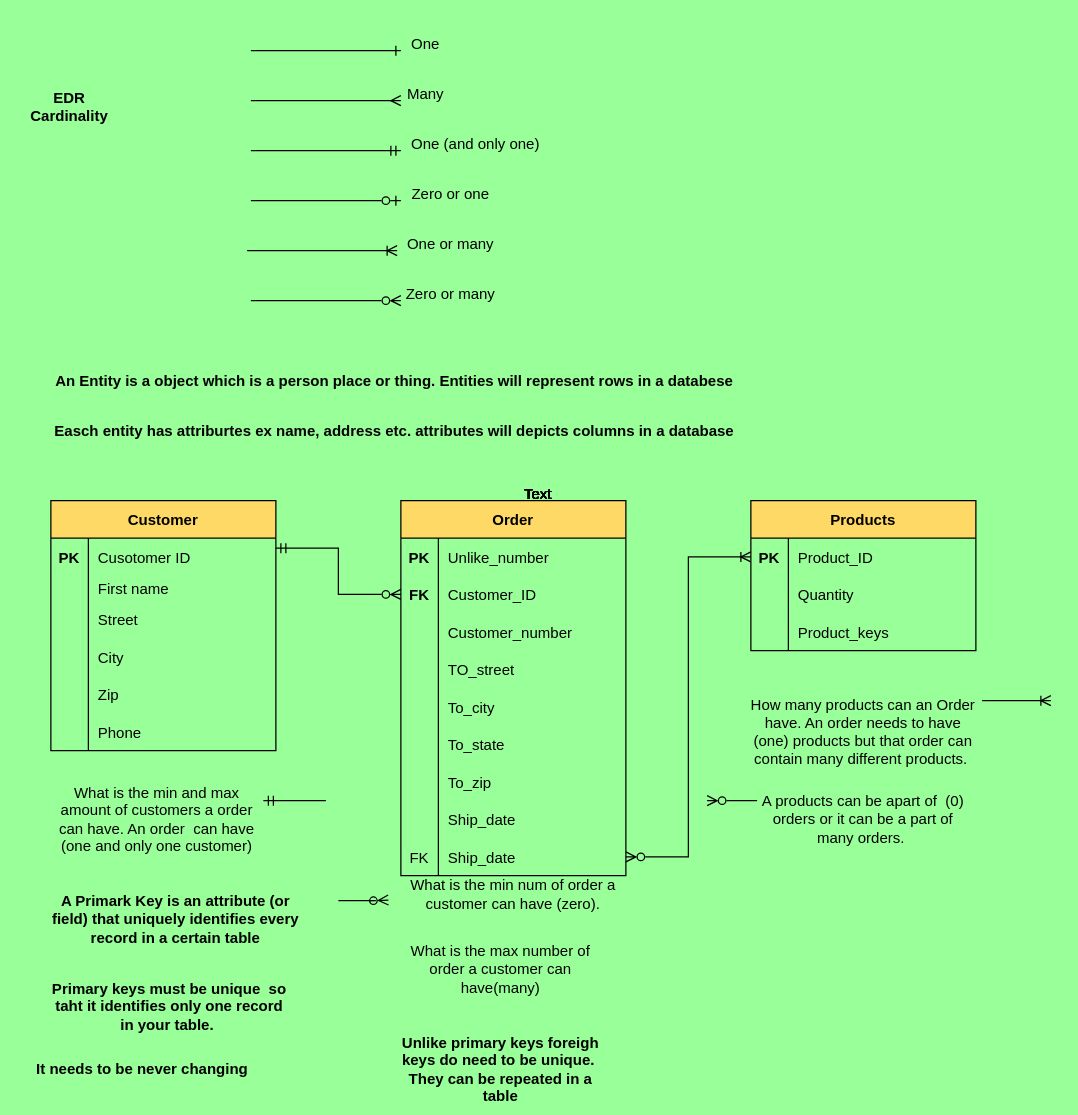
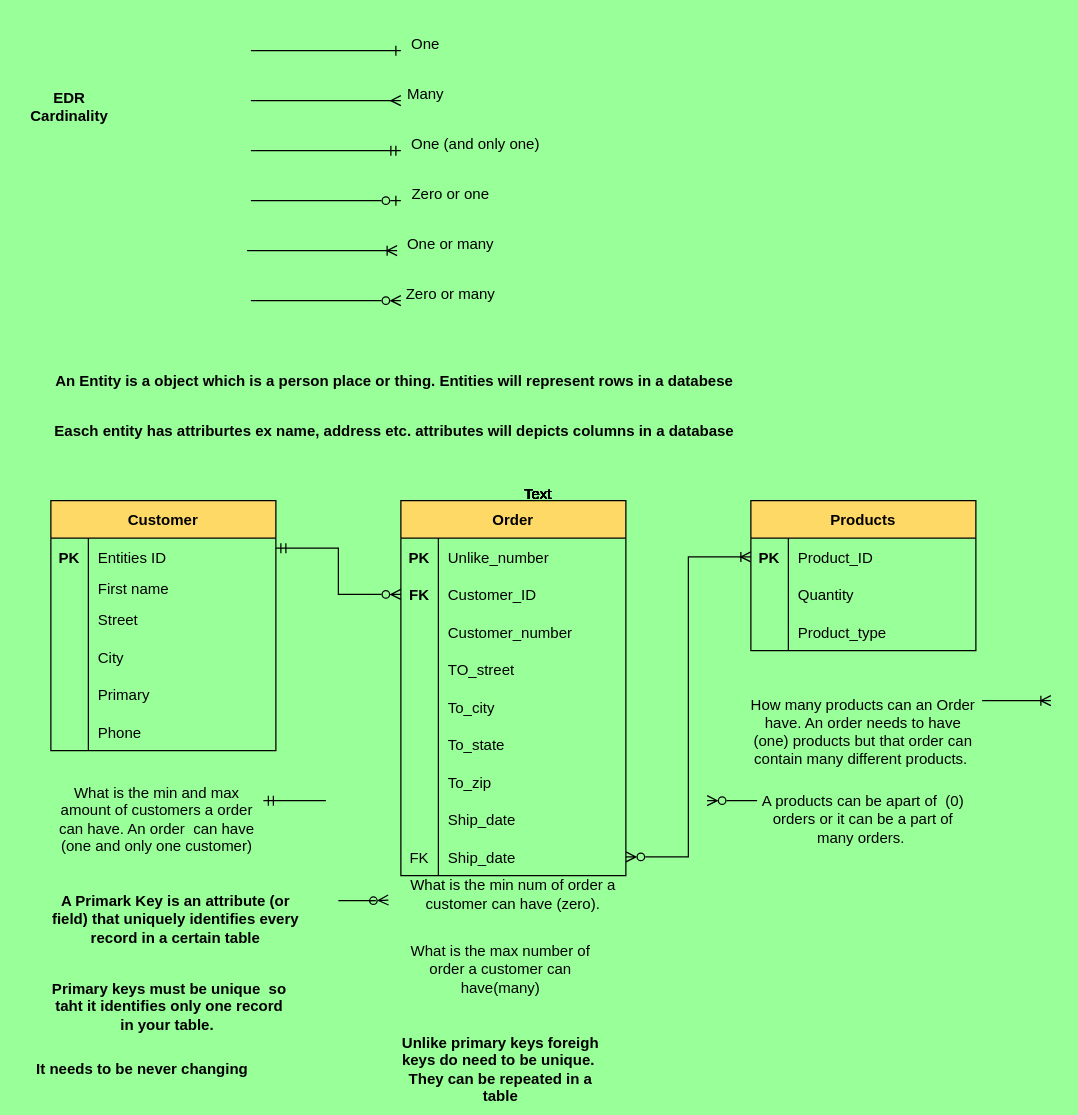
- <mxCell id="10" value="Cusotomer ID" style="shape=partialRectangle;connectable=0;fillColor=none;top=0;left=0;bottom=0;right=0;align=left;spacingLeft=6;overflow=hidden;" parent="8" vertex="1"><mxGeometry x="30" width="150" height="30" as="geometry"><mxRectangle width="150" height="30" as="alternateBounds" /></mxGeometry></mxCell>
+ <mxCell id="10" value="Entities ID" style="shape=partialRectangle;connectable=0;fillColor=none;top=0;left=0;bottom=0;right=0;align=left;spacingLeft=6;overflow=hidden;" parent="8" vertex="1"><mxGeometry x="30" width="150" height="30" as="geometry"><mxRectangle width="150" height="30" as="alternateBounds" /></mxGeometry></mxCell>
- <mxCell id="64" value="Product_keys" style="shape=partialRectangle;connectable=0;fillColor=none;top=0;left=0;bottom=0;right=0;align=left;spacingLeft=6;overflow=hidden;" parent="62" vertex="1"><mxGeometry x="30" width="150" height="30" as="geometry"><mxRectangle width="150" height="30" as="alternateBounds" /></mxGeometry></mxCell>
+ <mxCell id="64" value="Product_type" style="shape=partialRectangle;connectable=0;fillColor=none;top=0;left=0;bottom=0;right=0;align=left;spacingLeft=6;overflow=hidden;" parent="62" vertex="1"><mxGeometry x="30" width="150" height="30" as="geometry"><mxRectangle width="150" height="30" as="alternateBounds" /></mxGeometry></mxCell>
- <mxCell id="22" value="Zip" style="shape=partialRectangle;connectable=0;fillColor=none;top=0;left=0;bottom=0;right=0;align=left;spacingLeft=6;overflow=hidden;" parent="20" vertex="1"><mxGeometry x="30" width="150" height="30" as="geometry"><mxRectangle width="150" height="30" as="alternateBounds" /></mxGeometry></mxCell>
+ <mxCell id="22" value="Primary" style="shape=partialRectangle;connectable=0;fillColor=none;top=0;left=0;bottom=0;right=0;align=left;spacingLeft=6;overflow=hidden;" parent="20" vertex="1"><mxGeometry x="30" width="150" height="30" as="geometry"><mxRectangle width="150" height="30" as="alternateBounds" /></mxGeometry></mxCell>
